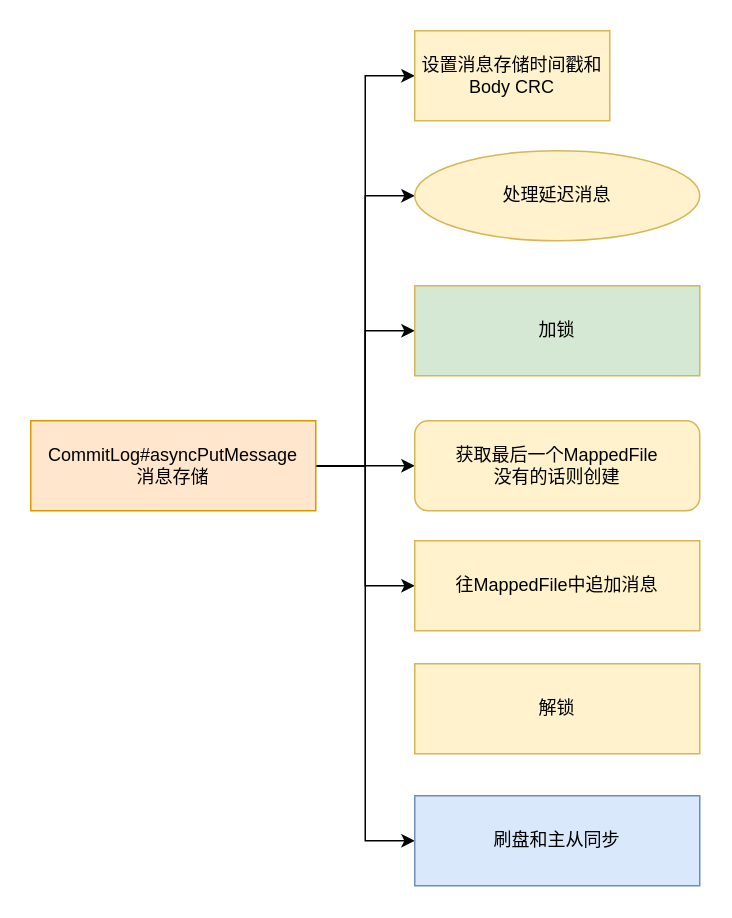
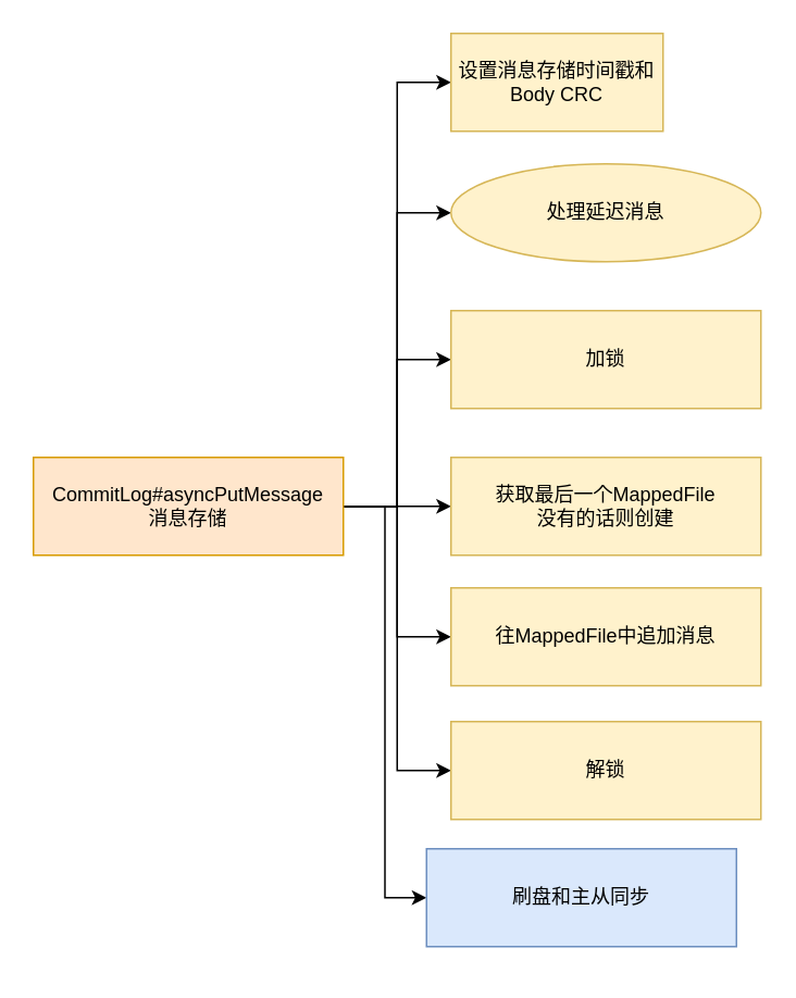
- <mxCell id="12" value="加锁" style="rounded=0;whiteSpace=wrap;html=1;fillColor=#d5e8d4;strokeColor=#d6b656;" vertex="1" parent="1"><mxGeometry x="276" y="190" width="190" height="60" as="geometry" /></mxCell>
+ <mxCell id="12" value="加锁" style="rounded=0;whiteSpace=wrap;html=1;fillColor=#fff2cc;strokeColor=#d6b656;" vertex="1" parent="1"><mxGeometry x="276" y="190" width="190" height="60" as="geometry" /></mxCell>
- <mxCell id="15" value="获取最后一个MappedFile&lt;br&gt;没有的话则创建" style="whiteSpace=wrap;html=1;fillColor=#fff2cc;strokeColor=#d6b656;rounded=1;" vertex="1" parent="1"><mxGeometry x="276" y="280" width="190" height="60" as="geometry" /></mxCell>
+ <mxCell id="15" value="获取最后一个MappedFile&lt;br&gt;没有的话则创建" style="rounded=0;whiteSpace=wrap;html=1;fillColor=#fff2cc;strokeColor=#d6b656;" vertex="1" parent="1"><mxGeometry x="276" y="280" width="190" height="60" as="geometry" /></mxCell>
+ <mxCell id="7" style="edgeStyle=orthogonalEdgeStyle;rounded=0;orthogonalLoop=1;jettySize=auto;html=1;exitX=1;exitY=0.5;exitDx=0;exitDy=0;entryX=0;entryY=0.5;entryDx=0;entryDy=0;" edge="1" parent="1" source="9" target="13"><mxGeometry relative="1" as="geometry" /></mxCell>
- <mxCell id="14" value="刷盘和主从同步" style="rounded=0;whiteSpace=wrap;html=1;fillColor=#dae8fc;strokeColor=#6c8ebf;" vertex="1" parent="1"><mxGeometry x="276" y="530" width="190" height="60" as="geometry" /></mxCell>
+ <mxCell id="14" value="刷盘和主从同步" style="rounded=0;whiteSpace=wrap;html=1;fillColor=#dae8fc;strokeColor=#6c8ebf;" vertex="1" parent="1"><mxGeometry x="261" y="520" width="190" height="60" as="geometry" /></mxCell>
